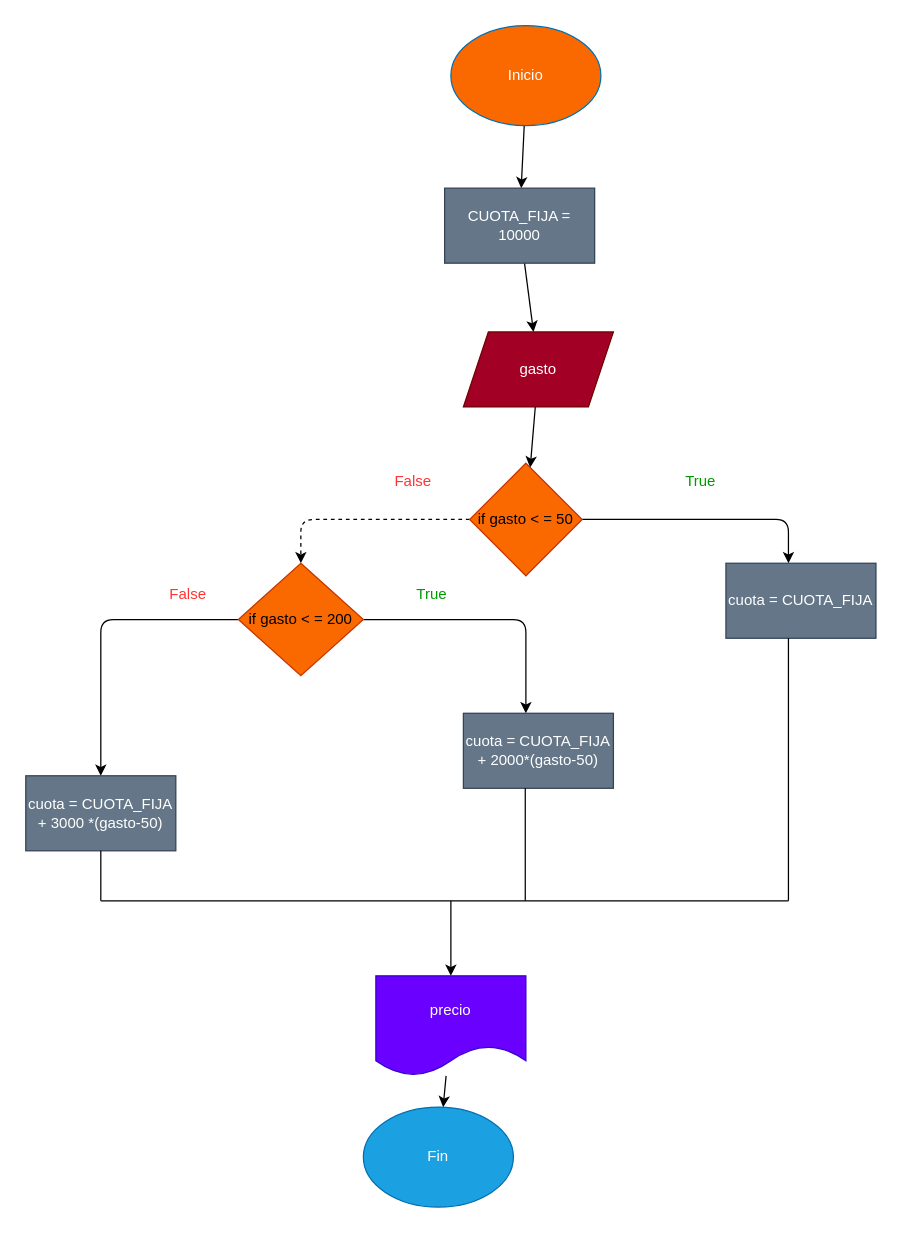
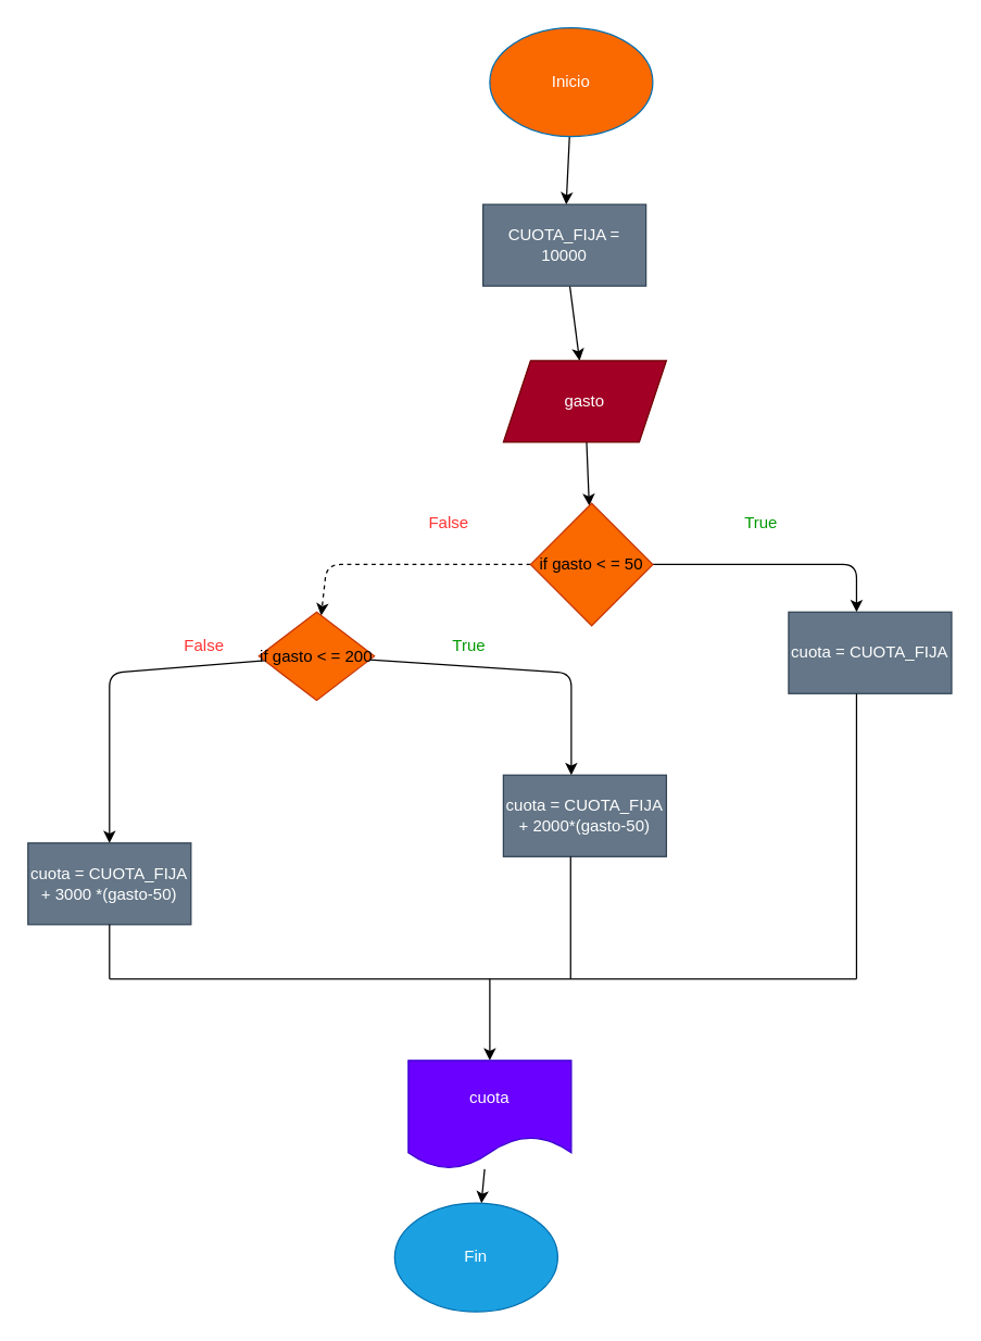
- <mxCell id="10" value="if gasto &amp;lt; = 50" style="rhombus;whiteSpace=wrap;html=1;fillColor=#fa6800;fontColor=#000000;strokeColor=#C73500;" vertex="1" parent="1"><mxGeometry x="375" y="370" width="90" height="90" as="geometry" /></mxCell>
+ <mxCell id="10" value="if gasto &amp;lt; = 50" style="rhombus;whiteSpace=wrap;html=1;fillColor=#fa6800;fontColor=#000000;strokeColor=#C73500;" vertex="1" parent="1"><mxGeometry x="390" y="370" width="90" height="90" as="geometry" /></mxCell>
- <mxCell id="14" value="if gasto &amp;lt; = 200" style="rhombus;whiteSpace=wrap;html=1;fillColor=#fa6800;fontColor=#000000;strokeColor=#C73500;" vertex="1" parent="1"><mxGeometry x="190" y="450" width="100" height="90" as="geometry" /></mxCell>
+ <mxCell id="14" value="if gasto &amp;lt; = 200" style="rhombus;whiteSpace=wrap;html=1;fillColor=#fa6800;fontColor=#000000;strokeColor=#C73500;" vertex="1" parent="1"><mxGeometry x="190" y="450" width="85" height="65" as="geometry" /></mxCell>
- <mxCell id="24" value="precio" style="shape=document;whiteSpace=wrap;html=1;boundedLbl=1;fillColor=#6a00ff;fontColor=#ffffff;strokeColor=#3700CC;" vertex="1" parent="1"><mxGeometry x="300" y="780" width="120" height="80" as="geometry" /></mxCell>
+ <mxCell id="24" value="cuota" style="shape=document;whiteSpace=wrap;html=1;boundedLbl=1;fillColor=#6a00ff;fontColor=#ffffff;strokeColor=#3700CC;" vertex="1" parent="1"><mxGeometry x="300" y="780" width="120" height="80" as="geometry" /></mxCell>
